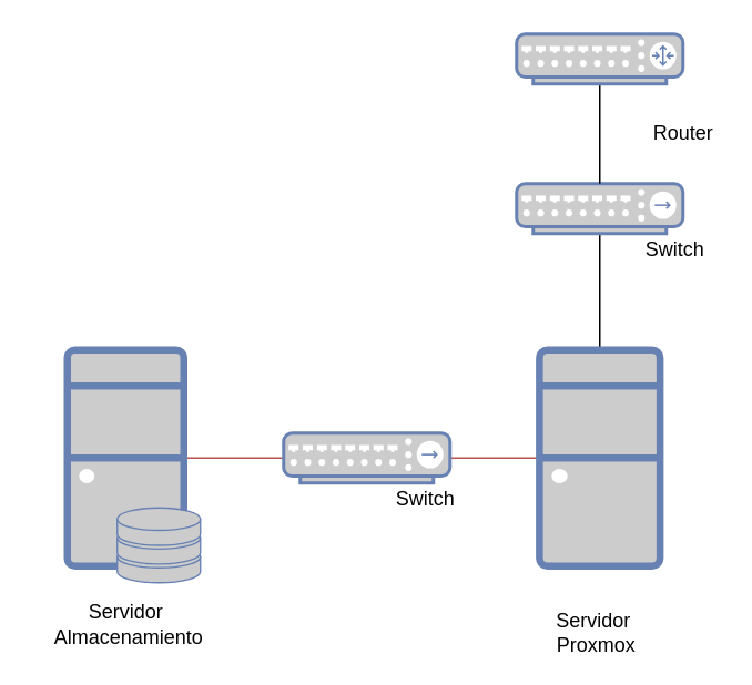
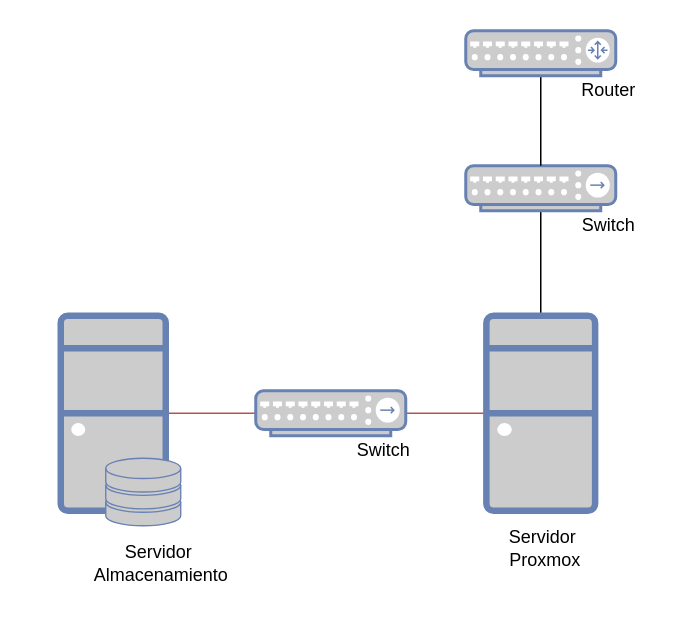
- <mxCell id="15" value="Router" style="text;html=1;resizable=0;autosize=1;align=center;verticalAlign=middle;points=[];fillColor=none;strokeColor=none;rounded=0;" vertex="1" parent="1"><mxGeometry x="385" y="70" width="50" height="20" as="geometry" /></mxCell>
+ <mxCell id="15" value="Router" style="text;html=1;resizable=0;autosize=1;align=center;verticalAlign=middle;points=[];fillColor=none;strokeColor=none;rounded=0;" vertex="1" parent="1"><mxGeometry x="380" y="50" width="50" height="20" as="geometry" /></mxCell>
- <mxCell id="16" value="&lt;div&gt;Servidor&lt;/div&gt;&lt;div&gt;&amp;nbsp;Almacenamiento&lt;/div&gt;" style="text;html=1;resizable=0;autosize=1;align=center;verticalAlign=middle;points=[];fillColor=none;strokeColor=none;rounded=0;" vertex="1" parent="1"><mxGeometry x="20" y="360" width="110" height="30" as="geometry" /></mxCell>
+ <mxCell id="16" value="&lt;div&gt;Servidor&lt;/div&gt;&lt;div&gt;&amp;nbsp;Almacenamiento&lt;/div&gt;" style="text;html=1;resizable=0;autosize=1;align=center;verticalAlign=middle;points=[];fillColor=none;strokeColor=none;rounded=0;" vertex="1" parent="1"><mxGeometry x="50" y="360" width="110" height="30" as="geometry" /></mxCell>
- <mxCell id="12" value="&lt;div&gt;Servidor&lt;/div&gt;&lt;div&gt;&amp;nbsp;Proxmox&lt;/div&gt;" style="text;html=1;resizable=0;autosize=1;align=center;verticalAlign=middle;points=[];fillColor=none;strokeColor=none;rounded=0;" vertex="1" parent="1"><mxGeometry x="321.25" y="365" width="70" height="30" as="geometry" /></mxCell>
+ <mxCell id="12" value="&lt;div&gt;Servidor&lt;/div&gt;&lt;div&gt;&amp;nbsp;Proxmox&lt;/div&gt;" style="text;html=1;resizable=0;autosize=1;align=center;verticalAlign=middle;points=[];fillColor=none;strokeColor=none;rounded=0;" vertex="1" parent="1"><mxGeometry x="326.25" y="350" width="70" height="30" as="geometry" /></mxCell>
